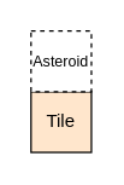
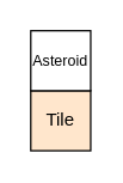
- <mxCell id="3" value="Asteroid" style="rounded=0;whiteSpace=wrap;html=1;fontSize=10;dashed=1;" vertex="1" parent="1"><mxGeometry x="20" y="20" width="40" height="40" as="geometry" /></mxCell>
+ <mxCell id="3" value="Asteroid" style="rounded=0;whiteSpace=wrap;html=1;fontSize=10;" vertex="1" parent="1"><mxGeometry x="20" y="20" width="40" height="40" as="geometry" /></mxCell>
